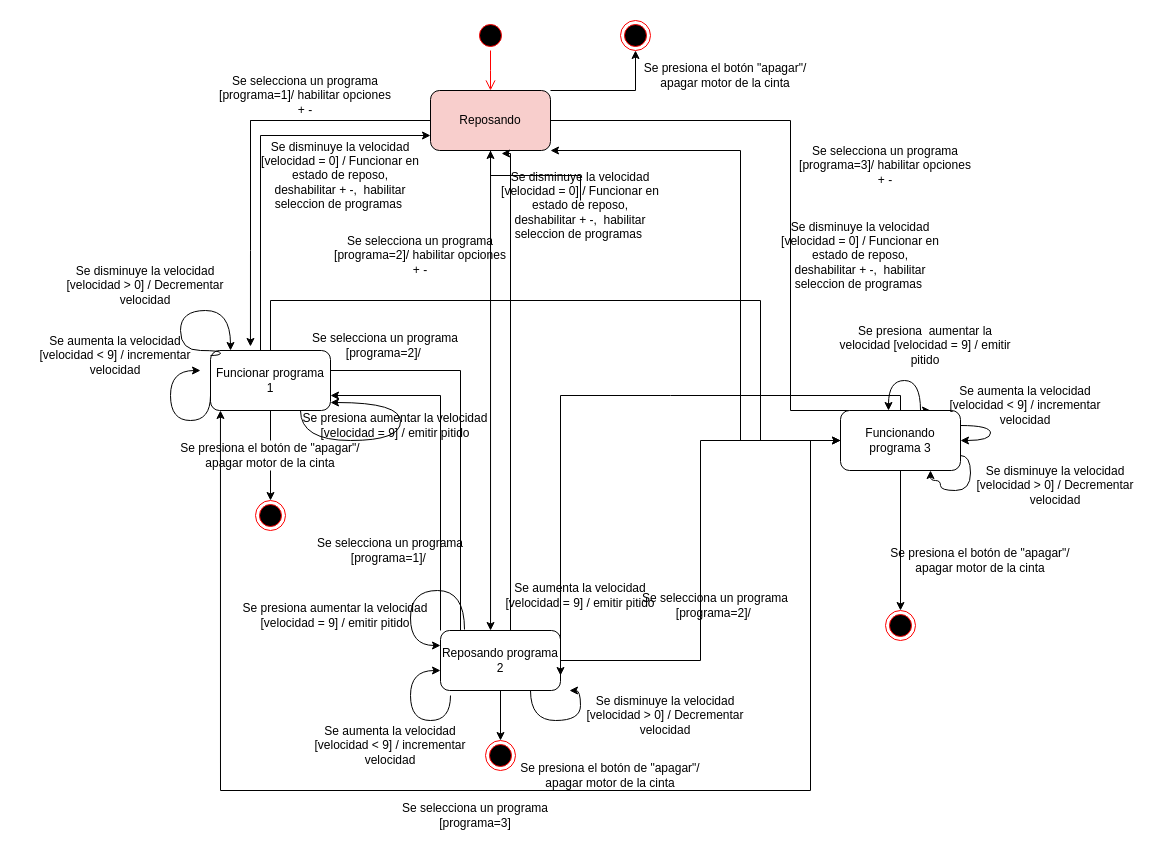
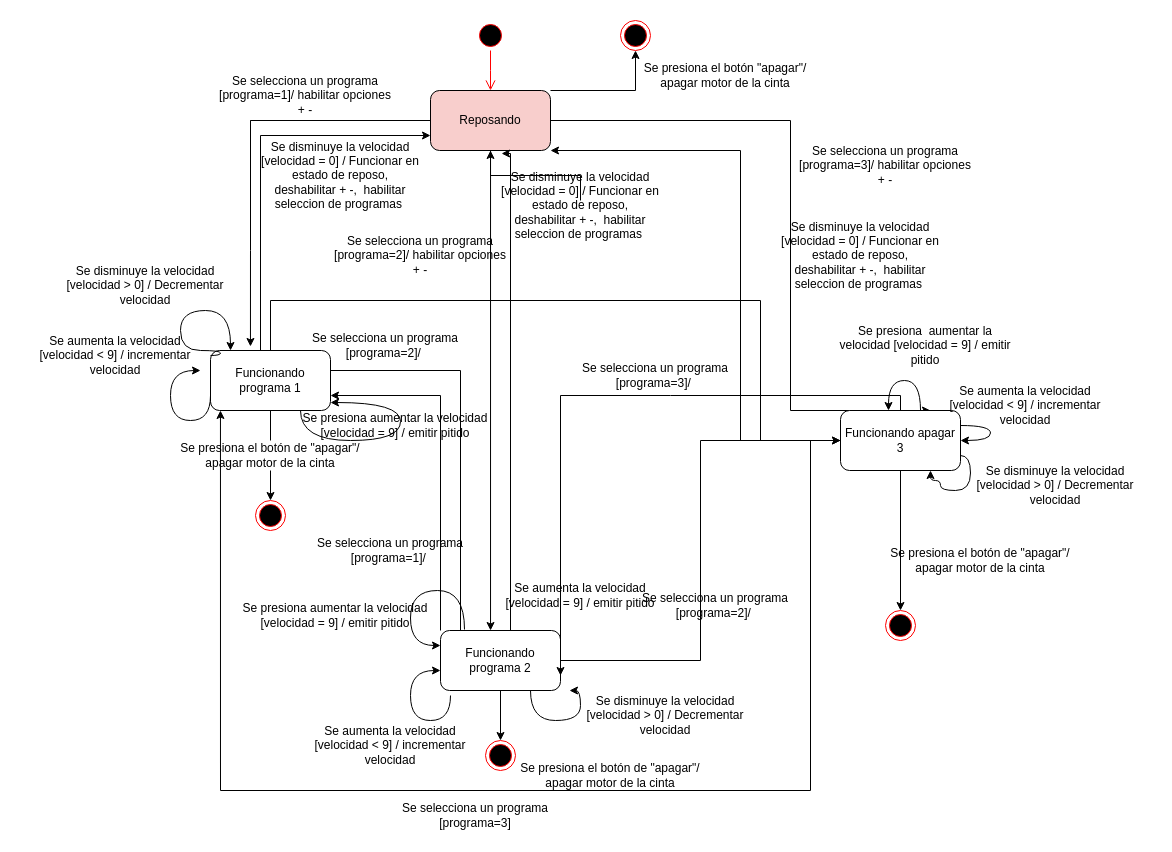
+ <mxCell id="47" value="Se selecciona un programa [programa=3]/&amp;nbsp;" style="text;html=1;strokeColor=none;fillColor=none;align=center;verticalAlign=middle;whiteSpace=wrap;rounded=0;" vertex="1" parent="1"><mxGeometry x="560" y="360" width="190" height="30" as="geometry" /></mxCell>
- <mxCell id="11" value="Funcionar programa 1" style="rounded=1;whiteSpace=wrap;html=1;" parent="1" vertex="1"><mxGeometry x="210" y="350" width="120" height="60" as="geometry" /></mxCell>
+ <mxCell id="11" value="Funcionando programa 1" style="rounded=1;whiteSpace=wrap;html=1;" parent="1" vertex="1"><mxGeometry x="210" y="350" width="120" height="60" as="geometry" /></mxCell>
- <mxCell id="21" value="Funcionando programa 3" style="rounded=1;whiteSpace=wrap;html=1;" parent="1" vertex="1"><mxGeometry x="840" y="410" width="120" height="60" as="geometry" /></mxCell>
+ <mxCell id="21" value="Funcionando apagar 3" style="rounded=1;whiteSpace=wrap;html=1;" parent="1" vertex="1"><mxGeometry x="840" y="410" width="120" height="60" as="geometry" /></mxCell>
- <mxCell id="16" value="Reposando programa 2" style="rounded=1;whiteSpace=wrap;html=1;" parent="1" vertex="1"><mxGeometry x="440" y="630" width="120" height="60" as="geometry" /></mxCell>
+ <mxCell id="16" value="Funcionando programa 2" style="rounded=1;whiteSpace=wrap;html=1;" parent="1" vertex="1"><mxGeometry x="440" y="630" width="120" height="60" as="geometry" /></mxCell>
